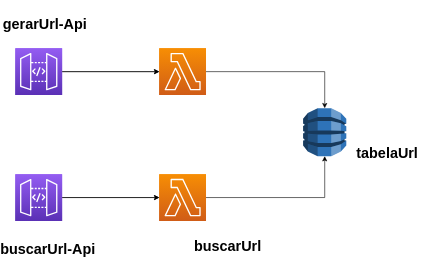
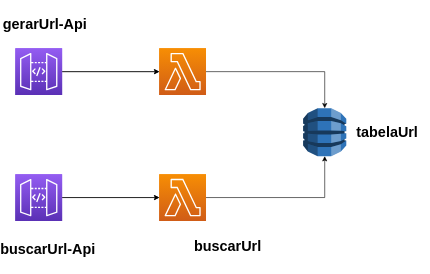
- <mxCell id="20" value="tabelaUrl" style="text;strokeColor=none;fillColor=none;html=1;fontSize=24;fontStyle=1;verticalAlign=middle;align=center;" vertex="1" parent="1"><mxGeometry x="591" y="235" width="100" height="40" as="geometry" /></mxCell>
+ <mxCell id="20" value="tabelaUrl" style="text;strokeColor=none;fillColor=none;html=1;fontSize=24;fontStyle=1;verticalAlign=middle;align=center;" vertex="1" parent="1"><mxGeometry x="591" y="200" width="100" height="40" as="geometry" /></mxCell>
